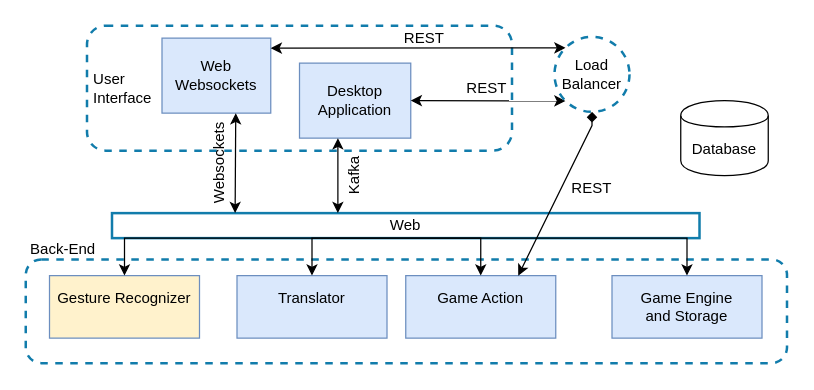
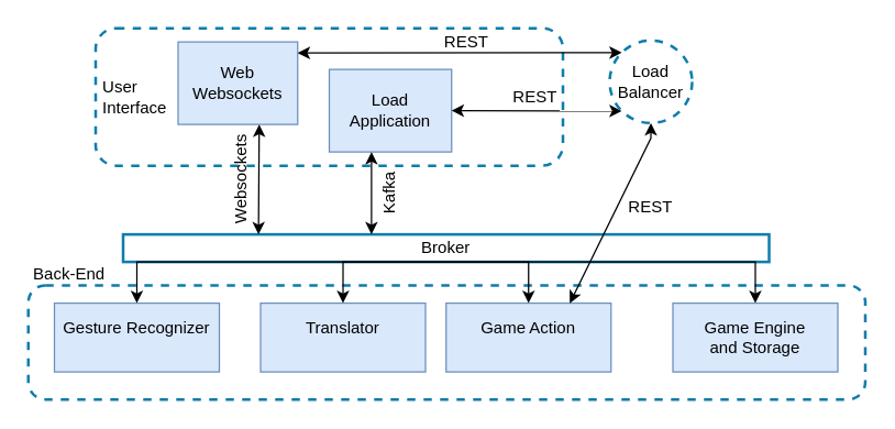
- <mxCell id="6" value="Desktop&lt;br&gt;Application" style="rounded=0;whiteSpace=wrap;html=1;fillColor=#dae8fc;strokeColor=#6c8ebf;" vertex="1" parent="1"><mxGeometry x="239" y="50" width="89" height="60" as="geometry" /></mxCell>
+ <mxCell id="6" value="Load&lt;br&gt;Application" style="rounded=0;whiteSpace=wrap;html=1;fillColor=#dae8fc;strokeColor=#6c8ebf;" vertex="1" parent="1"><mxGeometry x="239" y="50" width="89" height="60" as="geometry" /></mxCell>
- <mxCell id="24" value="" style="endArrow=diamond;startArrow=classic;html=1;strokeColor=#000000;entryX=0.5;entryY=1;entryDx=0;entryDy=0;exitX=0.75;exitY=0;exitDx=0;exitDy=0;rounded=0;" edge="1" parent="1" source="15" target="23"><mxGeometry width="50" height="50" relative="1" as="geometry"><mxPoint x="409" y="170" as="sourcePoint" /><mxPoint x="459" y="120" as="targetPoint" /><Array as="points"><mxPoint x="473" y="100" /></Array></mxGeometry></mxCell>
+ <mxCell id="24" value="" style="endArrow=classic;startArrow=classic;html=1;strokeColor=#000000;entryX=0.5;entryY=1;entryDx=0;entryDy=0;exitX=0.75;exitY=0;exitDx=0;exitDy=0;rounded=0;" edge="1" parent="1" source="15" target="23"><mxGeometry width="50" height="50" relative="1" as="geometry"><mxPoint x="409" y="170" as="sourcePoint" /><mxPoint x="459" y="120" as="targetPoint" /><Array as="points"><mxPoint x="473" y="100" /></Array></mxGeometry></mxCell>
- <mxCell id="12" value="Database" style="shape=cylinder;whiteSpace=wrap;html=1;boundedLbl=1;backgroundOutline=1;" vertex="1" parent="1"><mxGeometry x="544" y="80" width="70" height="60" as="geometry" /></mxCell>
- <mxCell id="2" value="Web" style="rounded=0;whiteSpace=wrap;html=1;strokeColor=#117CAB;strokeWidth=2;" vertex="1" parent="1"><mxGeometry x="89" y="170" width="470" height="20" as="geometry" /></mxCell>
+ <mxCell id="2" value="Broker" style="rounded=0;whiteSpace=wrap;html=1;strokeColor=#117CAB;strokeWidth=2;" vertex="1" parent="1"><mxGeometry x="89" y="170" width="470" height="20" as="geometry" /></mxCell>
- <mxCell id="13" value="Gesture Recognizer&lt;br&gt;&lt;br&gt;" style="rounded=0;whiteSpace=wrap;html=1;fillColor=#fff2cc;strokeColor=#6c8ebf;" vertex="1" parent="1"><mxGeometry x="39" y="220" width="120" height="50" as="geometry" /></mxCell>
+ <mxCell id="13" value="Gesture Recognizer&lt;br&gt;&lt;br&gt;" style="rounded=0;whiteSpace=wrap;html=1;fillColor=#dae8fc;strokeColor=#6c8ebf;" vertex="1" parent="1"><mxGeometry x="39" y="220" width="120" height="50" as="geometry" /></mxCell>
